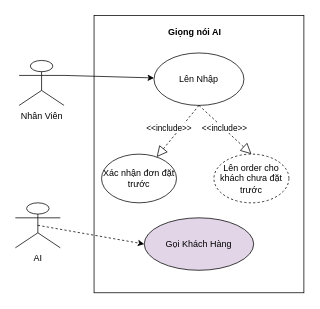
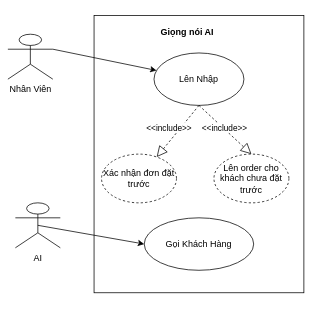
- <mxCell id="12" value="Giọng nói AI" style="text;align=center;fontStyle=1;verticalAlign=middle;spacingLeft=3;spacingRight=3;strokeColor=none;rotatable=0;points=[[0,0.5],[1,0.5]];portConstraint=eastwest;html=1;" vertex="1" parent="1"><mxGeometry x="219" y="30" width="80" height="26" as="geometry" /></mxCell>
+ <mxCell id="12" value="Giọng nói AI" style="text;align=center;fontStyle=1;verticalAlign=middle;spacingLeft=3;spacingRight=3;strokeColor=none;rotatable=0;points=[[0,0.5],[1,0.5]];portConstraint=eastwest;html=1;" vertex="1" parent="1"><mxGeometry x="209" y="30" width="80" height="26" as="geometry" /></mxCell>
- <mxCell id="4" value="Nhân Viên&lt;br&gt;" style="shape=umlActor;verticalLabelPosition=bottom;verticalAlign=top;html=1;" vertex="1" parent="1"><mxGeometry x="25" y="80" width="60" height="60" as="geometry" /></mxCell>
+ <mxCell id="4" value="Nhân Viên&lt;br&gt;" style="shape=umlActor;verticalLabelPosition=bottom;verticalAlign=top;html=1;" vertex="1" parent="1"><mxGeometry x="10" y="45" width="60" height="60" as="geometry" /></mxCell>
- <mxCell id="11" value="Xác nhận đơn đặt trước" style="ellipse;whiteSpace=wrap;html=1;" vertex="1" parent="1"><mxGeometry x="135" y="205" width="100" height="65" as="geometry" /></mxCell>
+ <mxCell id="11" value="Xác nhận đơn đặt trước" style="ellipse;whiteSpace=wrap;html=1;dashed=1;" vertex="1" parent="1"><mxGeometry x="135" y="205" width="100" height="65" as="geometry" /></mxCell>
- <mxCell id="5" style="edgeStyle=none;rounded=0;orthogonalLoop=1;jettySize=auto;html=1;exitX=0.5;exitY=0.5;exitDx=0;exitDy=0;exitPerimeter=0;entryX=0;entryY=0.5;entryDx=0;entryDy=0;dashed=1;" edge="1" parent="1" source="6" target="8"><mxGeometry relative="1" as="geometry" /></mxCell>
+ <mxCell id="5" style="edgeStyle=none;rounded=0;orthogonalLoop=1;jettySize=auto;html=1;exitX=0.5;exitY=0.5;exitDx=0;exitDy=0;exitPerimeter=0;entryX=0;entryY=0.5;entryDx=0;entryDy=0;" edge="1" parent="1" source="6" target="8"><mxGeometry relative="1" as="geometry" /></mxCell>
- <mxCell id="8" value="Gọi Khách Hàng" style="ellipse;whiteSpace=wrap;html=1;fillColor=#e1d5e7;" vertex="1" parent="1"><mxGeometry x="192" y="290" width="146" height="70" as="geometry" /></mxCell>
+ <mxCell id="8" value="Gọi Khách Hàng" style="ellipse;whiteSpace=wrap;html=1;" vertex="1" parent="1"><mxGeometry x="192" y="290" width="146" height="70" as="geometry" /></mxCell>
